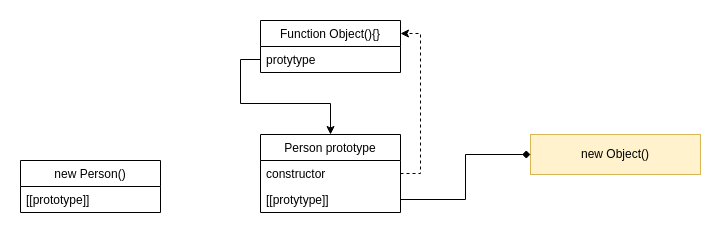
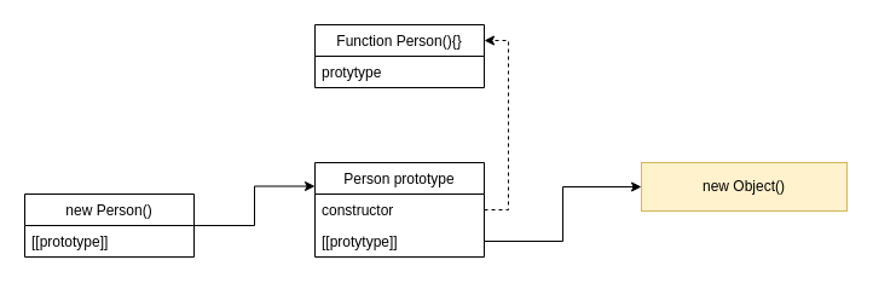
- <mxCell id="11" value="Function Object(){}" style="swimlane;fontStyle=0;childLayout=stackLayout;horizontal=1;startSize=26;horizontalStack=0;resizeParent=1;resizeParentMax=0;resizeLast=0;collapsible=1;marginBottom=0;" vertex="1" parent="1"><mxGeometry x="260" y="20" width="140" height="52" as="geometry" /></mxCell>
+ <mxCell id="11" value="Function Person(){}" style="swimlane;fontStyle=0;childLayout=stackLayout;horizontal=1;startSize=26;horizontalStack=0;resizeParent=1;resizeParentMax=0;resizeLast=0;collapsible=1;marginBottom=0;" vertex="1" parent="1"><mxGeometry x="260" y="20" width="140" height="52" as="geometry" /></mxCell>
- <mxCell id="13" style="edgeStyle=orthogonalEdgeStyle;rounded=0;orthogonalLoop=1;jettySize=auto;html=1;entryX=0.5;entryY=0;entryDx=0;entryDy=0;" edge="1" parent="1" source="12" target="4"><mxGeometry relative="1" as="geometry" /></mxCell>
- <mxCell id="10" style="edgeStyle=orthogonalEdgeStyle;rounded=0;orthogonalLoop=1;jettySize=auto;html=1;entryX=0;entryY=0.5;entryDx=0;entryDy=0;endArrow=diamond;" edge="1" parent="1" source="6" target="2"><mxGeometry relative="1" as="geometry" /></mxCell>
+ <mxCell id="10" style="edgeStyle=orthogonalEdgeStyle;rounded=0;orthogonalLoop=1;jettySize=auto;html=1;entryX=0;entryY=0.5;entryDx=0;entryDy=0;" edge="1" parent="1" source="6" target="2"><mxGeometry relative="1" as="geometry" /></mxCell>
+ <mxCell id="7" style="edgeStyle=orthogonalEdgeStyle;rounded=0;orthogonalLoop=1;jettySize=auto;html=1;entryX=0;entryY=0.25;entryDx=0;entryDy=0;" edge="1" parent="1" source="8" target="4"><mxGeometry relative="1" as="geometry" /></mxCell>
